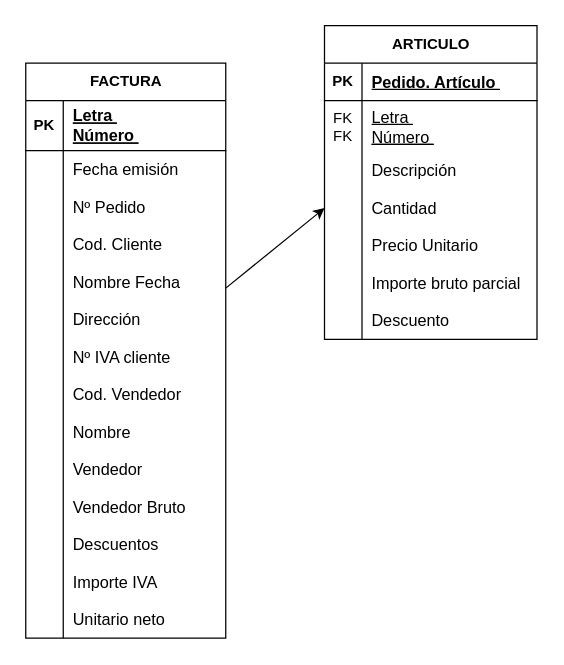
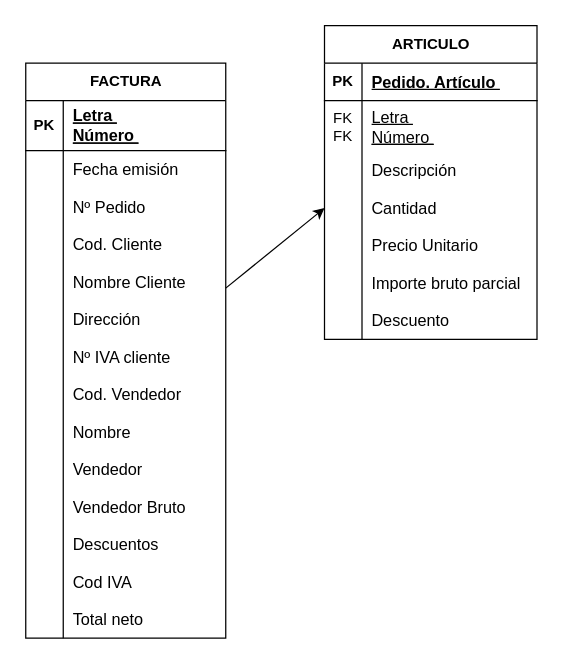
- <mxCell id="17" value="&lt;font style=&quot;font-size: 13px;&quot;&gt;Nombre Fecha&amp;nbsp;&lt;/font&gt;" style="shape=partialRectangle;connectable=0;fillColor=none;top=0;left=0;bottom=0;right=0;align=left;spacingLeft=6;overflow=hidden;whiteSpace=wrap;html=1;" vertex="1" parent="15"><mxGeometry x="30" width="130" height="30" as="geometry"><mxRectangle width="130" height="30" as="alternateBounds" /></mxGeometry></mxCell>
+ <mxCell id="17" value="&lt;font style=&quot;font-size: 13px;&quot;&gt;Nombre Cliente&amp;nbsp;&lt;/font&gt;" style="shape=partialRectangle;connectable=0;fillColor=none;top=0;left=0;bottom=0;right=0;align=left;spacingLeft=6;overflow=hidden;whiteSpace=wrap;html=1;" vertex="1" parent="15"><mxGeometry x="30" width="130" height="30" as="geometry"><mxRectangle width="130" height="30" as="alternateBounds" /></mxGeometry></mxCell>
- <mxCell id="41" value="&lt;font style=&quot;font-size: 13px;&quot;&gt;Importe IVA&amp;nbsp;&lt;/font&gt;" style="shape=partialRectangle;connectable=0;fillColor=none;top=0;left=0;bottom=0;right=0;align=left;spacingLeft=6;overflow=hidden;whiteSpace=wrap;html=1;" vertex="1" parent="39"><mxGeometry x="30" width="130" height="30" as="geometry"><mxRectangle width="130" height="30" as="alternateBounds" /></mxGeometry></mxCell>
+ <mxCell id="41" value="&lt;font style=&quot;font-size: 13px;&quot;&gt;Cod IVA&amp;nbsp;&lt;/font&gt;" style="shape=partialRectangle;connectable=0;fillColor=none;top=0;left=0;bottom=0;right=0;align=left;spacingLeft=6;overflow=hidden;whiteSpace=wrap;html=1;" vertex="1" parent="39"><mxGeometry x="30" width="130" height="30" as="geometry"><mxRectangle width="130" height="30" as="alternateBounds" /></mxGeometry></mxCell>
- <mxCell id="44" value="&lt;font style=&quot;font-size: 13px;&quot;&gt;Unitario neto&amp;nbsp;&lt;/font&gt;" style="shape=partialRectangle;connectable=0;fillColor=none;top=0;left=0;bottom=0;right=0;align=left;spacingLeft=6;overflow=hidden;whiteSpace=wrap;html=1;" vertex="1" parent="42"><mxGeometry x="30" width="130" height="30" as="geometry"><mxRectangle width="130" height="30" as="alternateBounds" /></mxGeometry></mxCell>
+ <mxCell id="44" value="&lt;font style=&quot;font-size: 13px;&quot;&gt;Total neto&amp;nbsp;&lt;/font&gt;" style="shape=partialRectangle;connectable=0;fillColor=none;top=0;left=0;bottom=0;right=0;align=left;spacingLeft=6;overflow=hidden;whiteSpace=wrap;html=1;" vertex="1" parent="42"><mxGeometry x="30" width="130" height="30" as="geometry"><mxRectangle width="130" height="30" as="alternateBounds" /></mxGeometry></mxCell>
